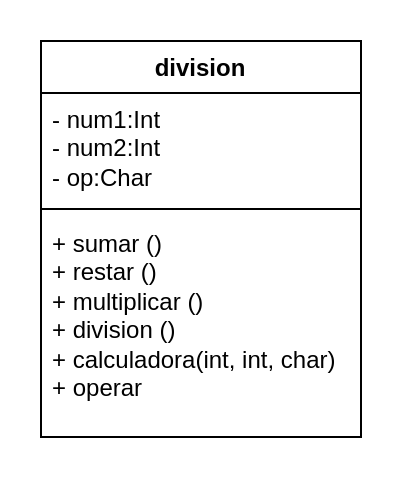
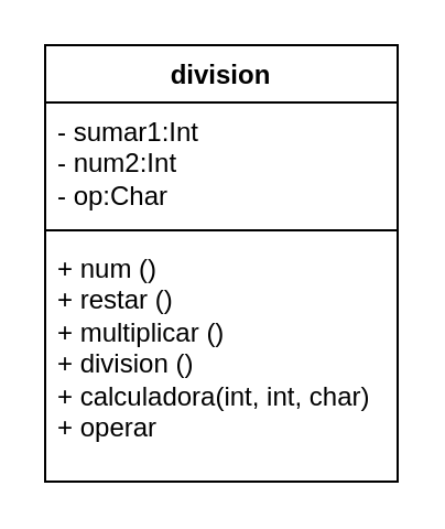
- <mxCell id="3" value="&lt;div&gt;- num1:Int&lt;/div&gt;&lt;div&gt;- num2:Int&lt;/div&gt;&lt;div&gt;- op:Char&lt;/div&gt;" style="text;strokeColor=none;fillColor=none;align=left;verticalAlign=top;spacingLeft=4;spacingRight=4;overflow=hidden;rotatable=0;points=[[0,0.5],[1,0.5]];portConstraint=eastwest;whiteSpace=wrap;html=1;" vertex="1" parent="2"><mxGeometry y="26" width="160" height="54" as="geometry" /></mxCell>
+ <mxCell id="3" value="&lt;div&gt;- sumar1:Int&lt;/div&gt;&lt;div&gt;- num2:Int&lt;/div&gt;&lt;div&gt;- op:Char&lt;/div&gt;" style="text;strokeColor=none;fillColor=none;align=left;verticalAlign=top;spacingLeft=4;spacingRight=4;overflow=hidden;rotatable=0;points=[[0,0.5],[1,0.5]];portConstraint=eastwest;whiteSpace=wrap;html=1;" vertex="1" parent="2"><mxGeometry y="26" width="160" height="54" as="geometry" /></mxCell>
- <mxCell id="5" value="&lt;div&gt;+ sumar ()&lt;/div&gt;&lt;div&gt;+ restar ()&lt;/div&gt;&lt;div&gt;+ multiplicar ()&lt;/div&gt;&lt;div&gt;+ division ()&lt;/div&gt;&lt;div&gt;+ calculadora(int, int, char)&lt;/div&gt;&lt;div&gt;+ operar&lt;/div&gt;" style="text;strokeColor=none;fillColor=none;align=left;verticalAlign=top;spacingLeft=4;spacingRight=4;overflow=hidden;rotatable=0;points=[[0,0.5],[1,0.5]];portConstraint=eastwest;whiteSpace=wrap;html=1;" vertex="1" parent="2"><mxGeometry y="88" width="160" height="110" as="geometry" /></mxCell>
+ <mxCell id="5" value="&lt;div&gt;+ num ()&lt;/div&gt;&lt;div&gt;+ restar ()&lt;/div&gt;&lt;div&gt;+ multiplicar ()&lt;/div&gt;&lt;div&gt;+ division ()&lt;/div&gt;&lt;div&gt;+ calculadora(int, int, char)&lt;/div&gt;&lt;div&gt;+ operar&lt;/div&gt;" style="text;strokeColor=none;fillColor=none;align=left;verticalAlign=top;spacingLeft=4;spacingRight=4;overflow=hidden;rotatable=0;points=[[0,0.5],[1,0.5]];portConstraint=eastwest;whiteSpace=wrap;html=1;" vertex="1" parent="2"><mxGeometry y="88" width="160" height="110" as="geometry" /></mxCell>
